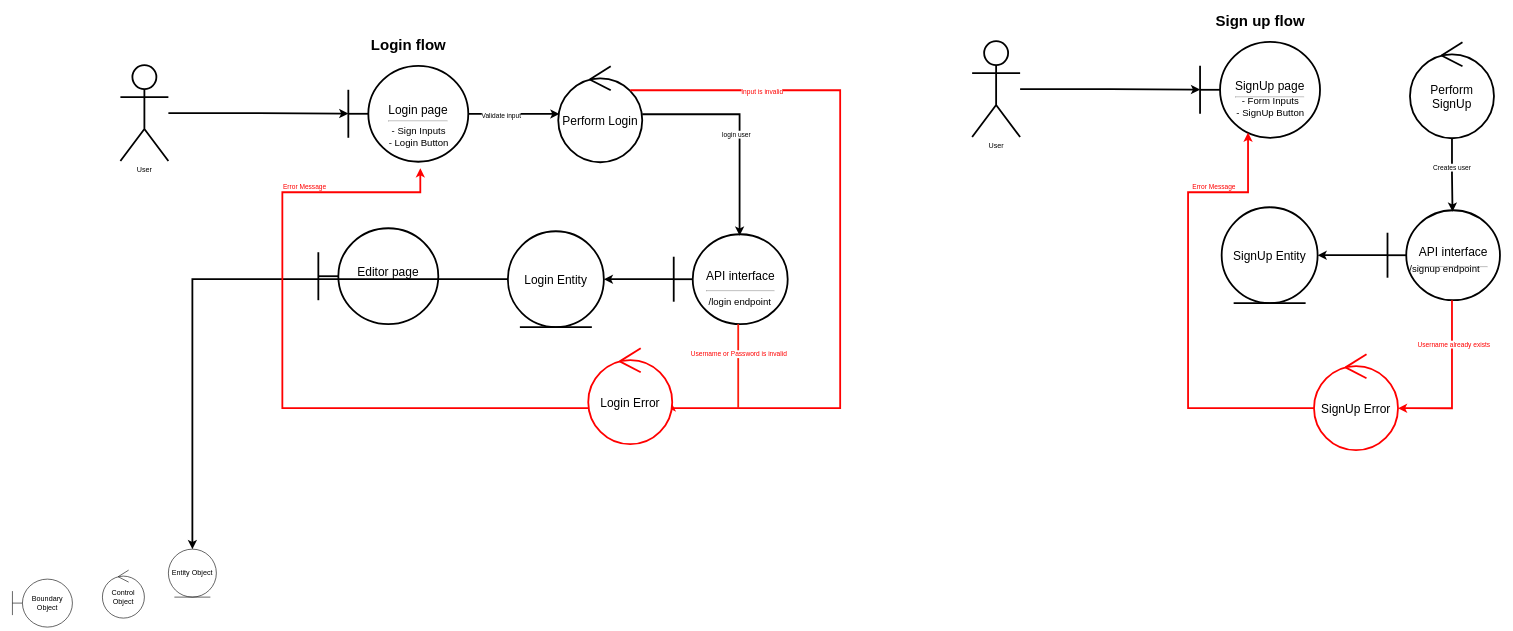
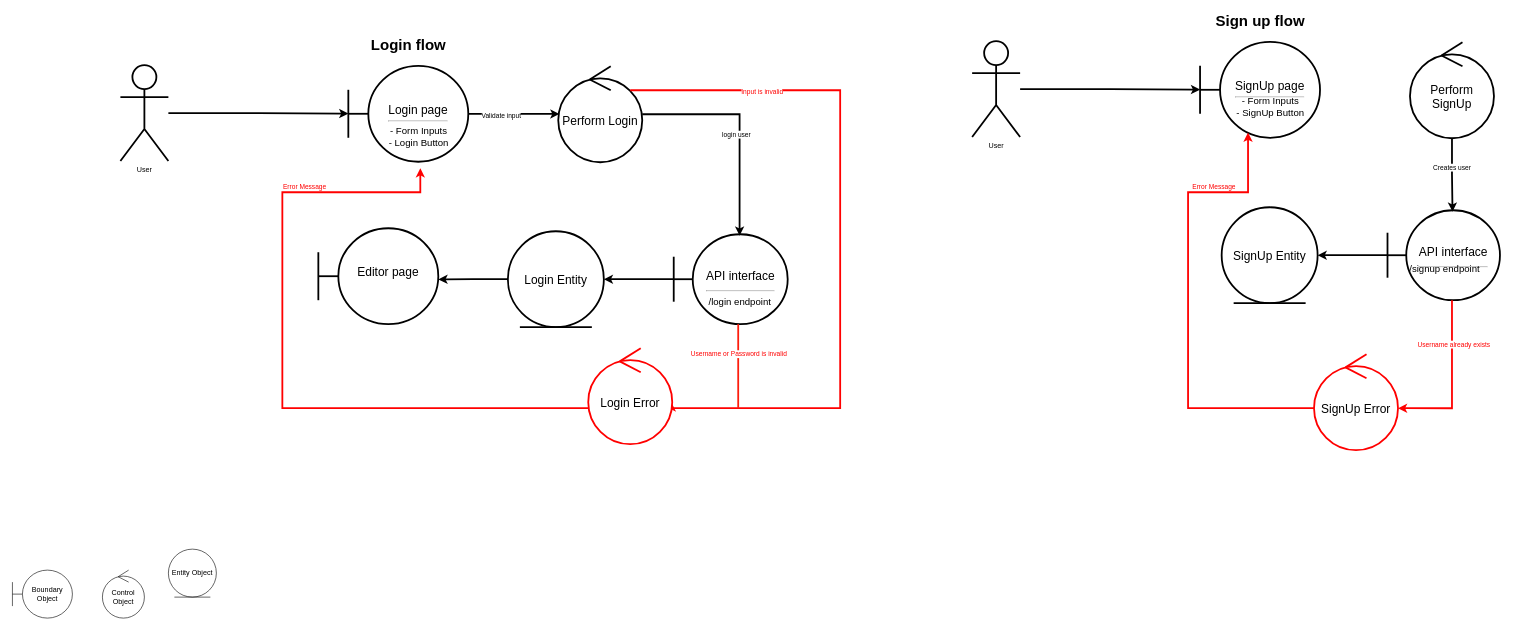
- <mxCell id="9" value="&lt;p style=&quot;line-height: 140%;&quot;&gt;&lt;/p&gt;&lt;div style=&quot;font-size: 16px;&quot;&gt;&lt;font style=&quot;font-size: 16px;&quot;&gt;- Sign Inputs&lt;/font&gt;&lt;/div&gt;&lt;font style=&quot;font-size: 16px;&quot;&gt;- Login Button&lt;/font&gt;&lt;p&gt;&lt;/p&gt;" style="text;html=1;align=center;verticalAlign=middle;whiteSpace=wrap;rounded=0;" parent="7" vertex="1"><mxGeometry x="42.667" y="90.667" width="149.333" height="53.333" as="geometry" /></mxCell>
+ <mxCell id="9" value="&lt;p style=&quot;line-height: 140%;&quot;&gt;&lt;/p&gt;&lt;div style=&quot;font-size: 16px;&quot;&gt;&lt;font style=&quot;font-size: 16px;&quot;&gt;- Form Inputs&lt;/font&gt;&lt;/div&gt;&lt;font style=&quot;font-size: 16px;&quot;&gt;- Login Button&lt;/font&gt;&lt;p&gt;&lt;/p&gt;" style="text;html=1;align=center;verticalAlign=middle;whiteSpace=wrap;rounded=0;" parent="7" vertex="1"><mxGeometry x="42.667" y="90.667" width="149.333" height="53.333" as="geometry" /></mxCell>
- <mxCell id="23" style="edgeStyle=orthogonalEdgeStyle;rounded=0;orthogonalLoop=1;jettySize=auto;html=1;strokeWidth=3;" parent="1" source="6" target="4" edge="1"><mxGeometry relative="1" as="geometry" /></mxCell>
+ <mxCell id="23" style="edgeStyle=orthogonalEdgeStyle;rounded=0;orthogonalLoop=1;jettySize=auto;html=1;entryX=1.001;entryY=0.533;entryDx=0;entryDy=0;entryPerimeter=0;strokeWidth=3;" parent="1" source="6" target="22" edge="1"><mxGeometry relative="1" as="geometry" /></mxCell>
- <mxCell id="2" value="Boundary Object" style="shape=umlBoundary;whiteSpace=wrap;html=1;" parent="1" vertex="1"><mxGeometry x="20" y="965" width="100" height="80" as="geometry" /></mxCell>
+ <mxCell id="2" value="Boundary Object" style="shape=umlBoundary;whiteSpace=wrap;html=1;" parent="1" vertex="1"><mxGeometry x="20" y="950" width="100" height="80" as="geometry" /></mxCell>
